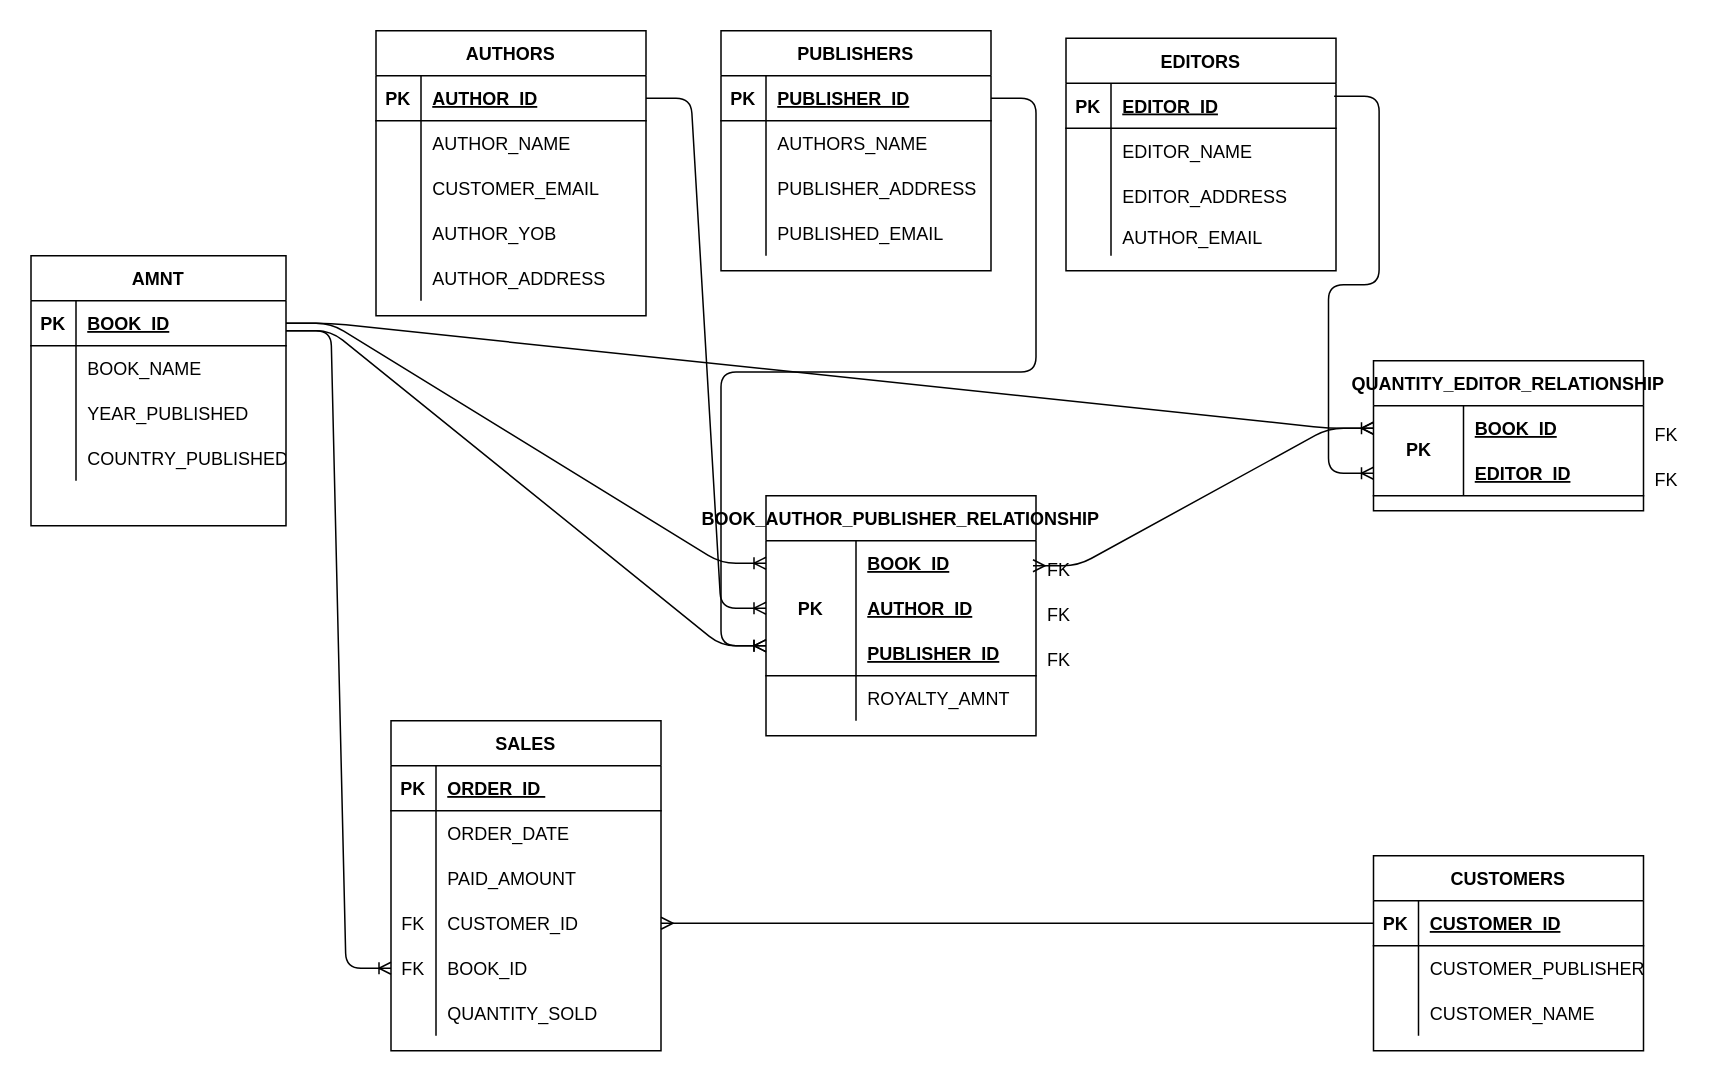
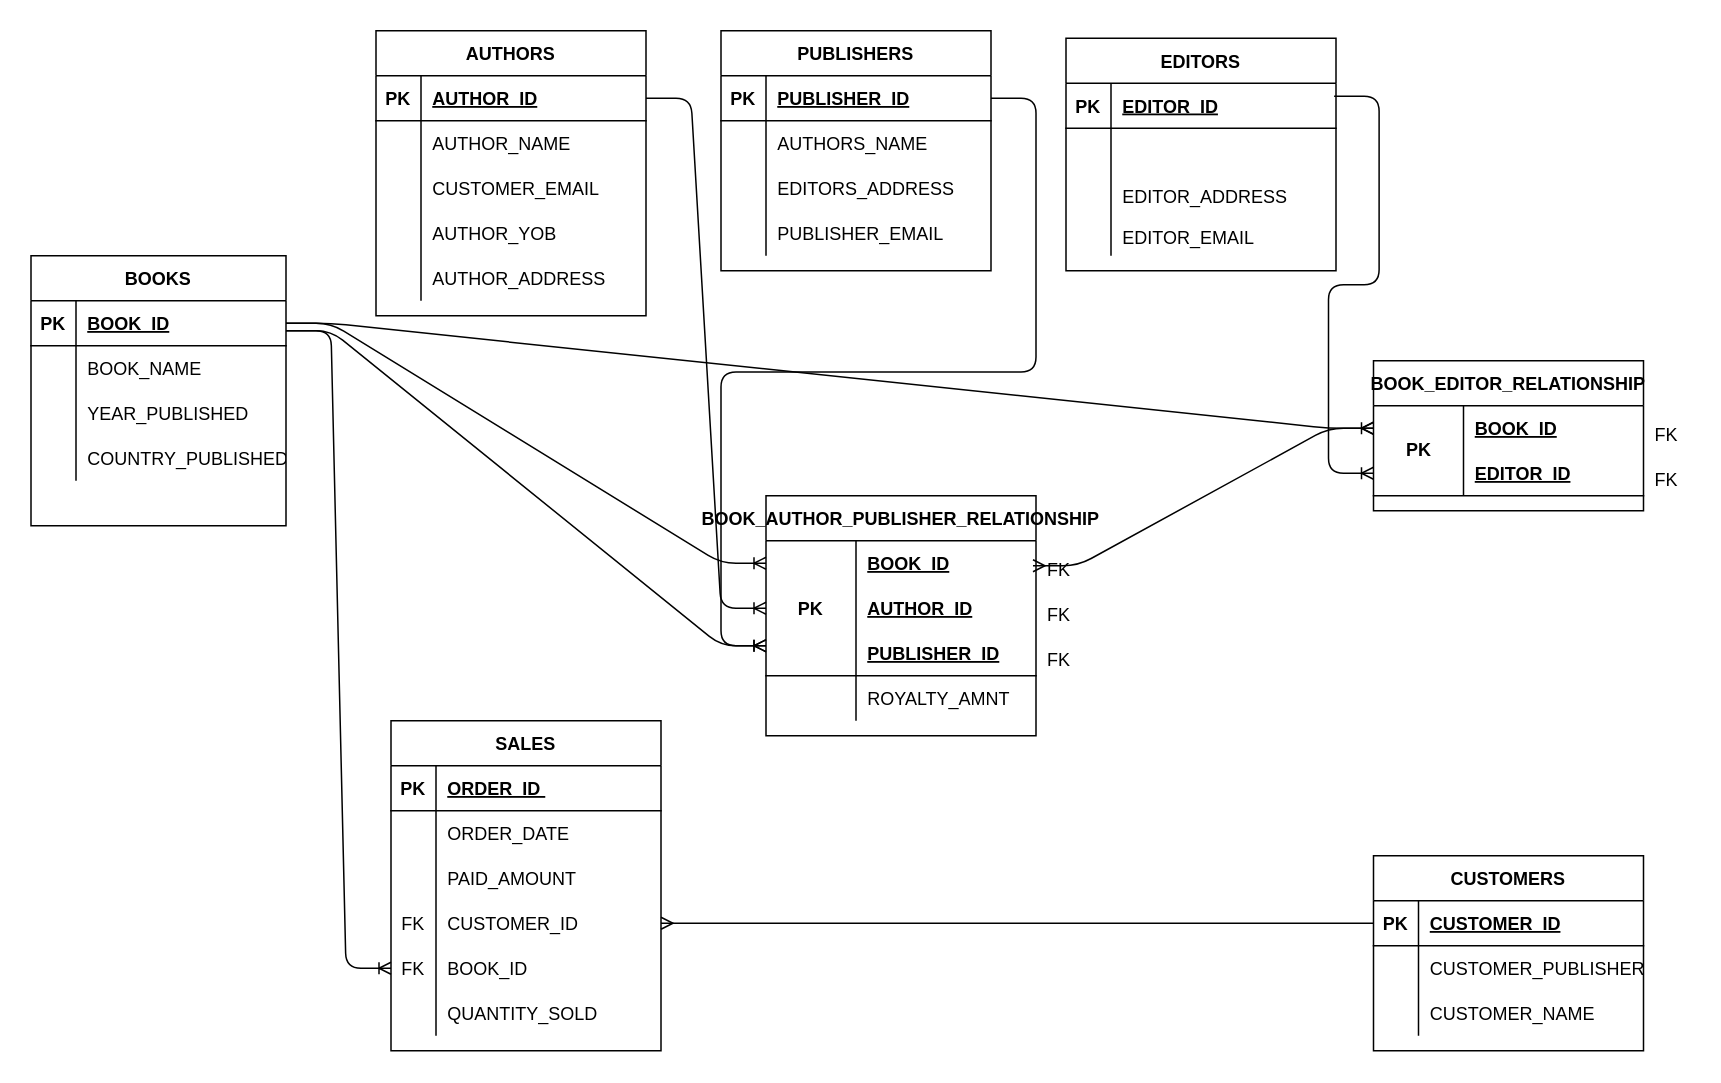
- <mxCell id="52" value="EDITOR_NAME" style="shape=partialRectangle;connectable=0;fillColor=none;top=0;left=0;bottom=0;right=0;align=left;spacingLeft=6;overflow=hidden;" vertex="1" parent="50"><mxGeometry x="30" width="150" height="30" as="geometry" /></mxCell>
- <mxCell id="42" value="PUBLISHER_ADDRESS" style="shape=partialRectangle;connectable=0;fillColor=none;top=0;left=0;bottom=0;right=0;align=left;spacingLeft=6;overflow=hidden;" vertex="1" parent="40"><mxGeometry x="30" width="150" height="30" as="geometry" /></mxCell>
+ <mxCell id="42" value="EDITORS_ADDRESS" style="shape=partialRectangle;connectable=0;fillColor=none;top=0;left=0;bottom=0;right=0;align=left;spacingLeft=6;overflow=hidden;" vertex="1" parent="40"><mxGeometry x="30" width="150" height="30" as="geometry" /></mxCell>
- <mxCell id="45" value="PUBLISHED_EMAIL" style="shape=partialRectangle;connectable=0;fillColor=none;top=0;left=0;bottom=0;right=0;align=left;spacingLeft=6;overflow=hidden;" vertex="1" parent="43"><mxGeometry x="30" width="150" height="30" as="geometry" /></mxCell>
+ <mxCell id="45" value="PUBLISHER_EMAIL" style="shape=partialRectangle;connectable=0;fillColor=none;top=0;left=0;bottom=0;right=0;align=left;spacingLeft=6;overflow=hidden;" vertex="1" parent="43"><mxGeometry x="30" width="150" height="30" as="geometry" /></mxCell>
- <mxCell id="58" value="AUTHOR_EMAIL" style="shape=partialRectangle;connectable=0;fillColor=none;top=0;left=0;bottom=0;right=0;align=left;spacingLeft=6;overflow=hidden;" vertex="1" parent="56"><mxGeometry x="30" width="150" height="25" as="geometry" /></mxCell>
+ <mxCell id="58" value="EDITOR_EMAIL" style="shape=partialRectangle;connectable=0;fillColor=none;top=0;left=0;bottom=0;right=0;align=left;spacingLeft=6;overflow=hidden;" vertex="1" parent="56"><mxGeometry x="30" width="150" height="25" as="geometry" /></mxCell>
- <mxCell id="2" value="AMNT" style="shape=table;startSize=30;container=1;collapsible=1;childLayout=tableLayout;fixedRows=1;rowLines=0;fontStyle=1;align=center;resizeLast=1;" vertex="1" parent="1"><mxGeometry x="20" y="170" width="170" height="180" as="geometry"><mxRectangle x="-10" y="80" width="80" height="30" as="alternateBounds" /></mxGeometry></mxCell>
+ <mxCell id="2" value="BOOKS" style="shape=table;startSize=30;container=1;collapsible=1;childLayout=tableLayout;fixedRows=1;rowLines=0;fontStyle=1;align=center;resizeLast=1;" vertex="1" parent="1"><mxGeometry x="20" y="170" width="170" height="180" as="geometry"><mxRectangle x="-10" y="80" width="80" height="30" as="alternateBounds" /></mxGeometry></mxCell>
- <mxCell id="115" value="QUANTITY_EDITOR_RELATIONSHIP" style="shape=table;startSize=30;container=1;collapsible=1;childLayout=tableLayout;fixedRows=1;rowLines=0;fontStyle=1;align=center;resizeLast=1;" vertex="1" parent="1"><mxGeometry x="915" y="240" width="180" height="100" as="geometry" /></mxCell>
+ <mxCell id="115" value="BOOK_EDITOR_RELATIONSHIP" style="shape=table;startSize=30;container=1;collapsible=1;childLayout=tableLayout;fixedRows=1;rowLines=0;fontStyle=1;align=center;resizeLast=1;" vertex="1" parent="1"><mxGeometry x="915" y="240" width="180" height="100" as="geometry" /></mxCell>
